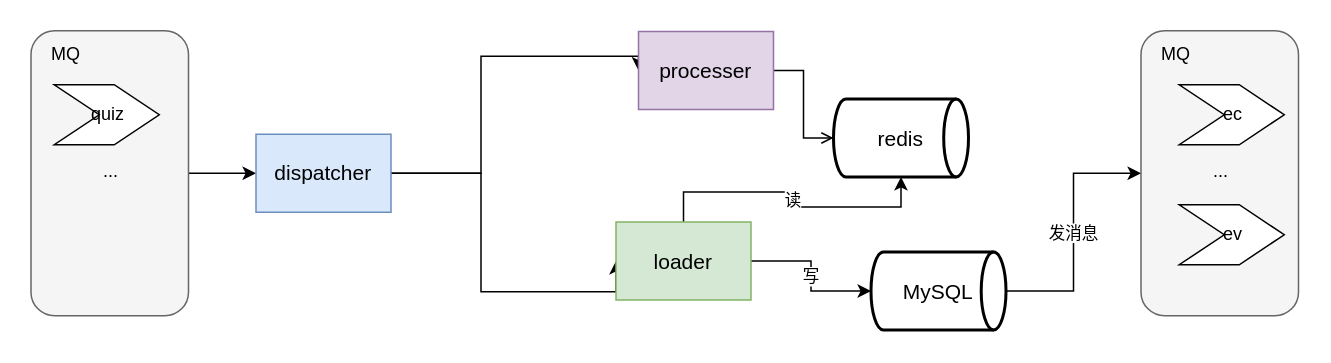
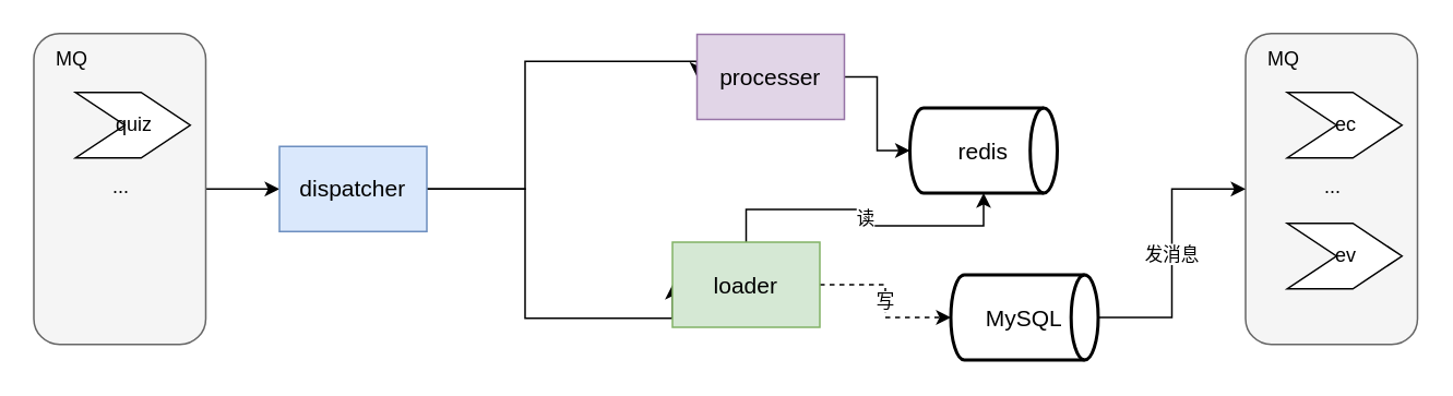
- <mxCell id="4" value="quiz" style="html=1;shadow=0;dashed=0;align=center;verticalAlign=middle;shape=mxgraph.arrows2.arrow;dy=0;dx=30;notch=30;" vertex="1" parent="1"><mxGeometry x="35.5" y="56" width="70" height="40" as="geometry" /></mxCell>
+ <mxCell id="4" value="quiz" style="html=1;shadow=0;dashed=0;align=center;verticalAlign=middle;shape=mxgraph.arrows2.arrow;dy=0;dx=30;notch=30;" vertex="1" parent="1"><mxGeometry x="45.5" y="56" width="70" height="40" as="geometry" /></mxCell>
- <mxCell id="10" style="edgeStyle=orthogonalEdgeStyle;rounded=0;orthogonalLoop=1;jettySize=auto;html=1;exitX=1;exitY=0.5;exitDx=0;exitDy=0;entryX=0;entryY=0.5;entryDx=0;entryDy=0;entryPerimeter=0;endArrow=open;" edge="1" parent="1" source="11" target="12"><mxGeometry relative="1" as="geometry" /></mxCell>
+ <mxCell id="10" style="edgeStyle=orthogonalEdgeStyle;rounded=0;orthogonalLoop=1;jettySize=auto;html=1;exitX=1;exitY=0.5;exitDx=0;exitDy=0;entryX=0;entryY=0.5;entryDx=0;entryDy=0;entryPerimeter=0;" edge="1" parent="1" source="11" target="12"><mxGeometry relative="1" as="geometry" /></mxCell>
- <mxCell id="14" value="写" style="edgeStyle=orthogonalEdgeStyle;rounded=0;orthogonalLoop=1;jettySize=auto;html=1;exitX=1;exitY=0.5;exitDx=0;exitDy=0;entryX=0;entryY=0.5;entryDx=0;entryDy=0;entryPerimeter=0;" edge="1" parent="1" source="15" target="22"><mxGeometry relative="1" as="geometry" /></mxCell>
+ <mxCell id="14" value="写" style="edgeStyle=orthogonalEdgeStyle;rounded=0;orthogonalLoop=1;jettySize=auto;html=1;exitX=1;exitY=0.5;exitDx=0;exitDy=0;entryX=0;entryY=0.5;entryDx=0;entryDy=0;entryPerimeter=0;dashed=1;" edge="1" parent="1" source="15" target="22"><mxGeometry relative="1" as="geometry" /></mxCell>
